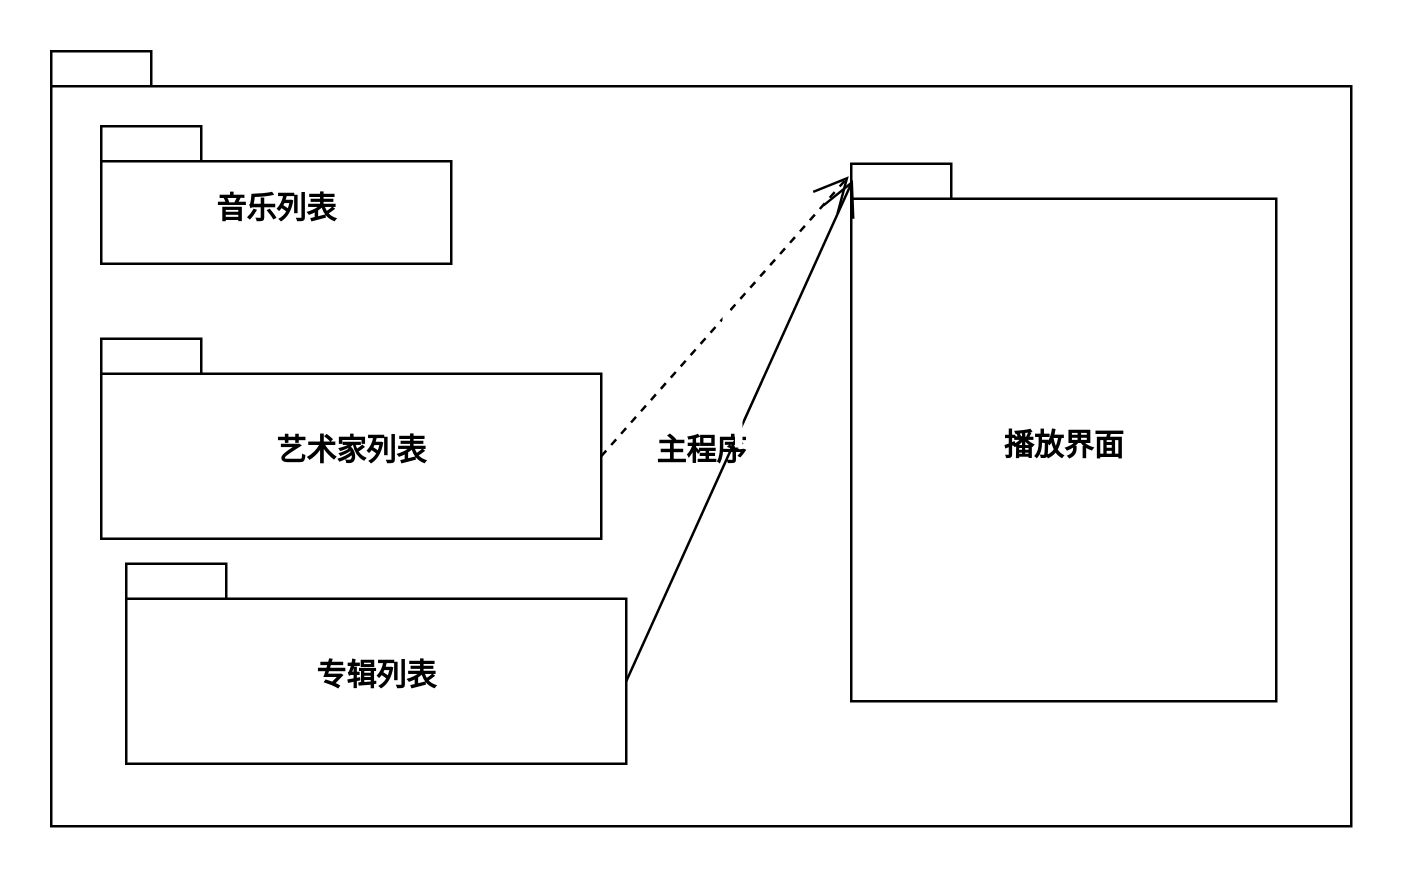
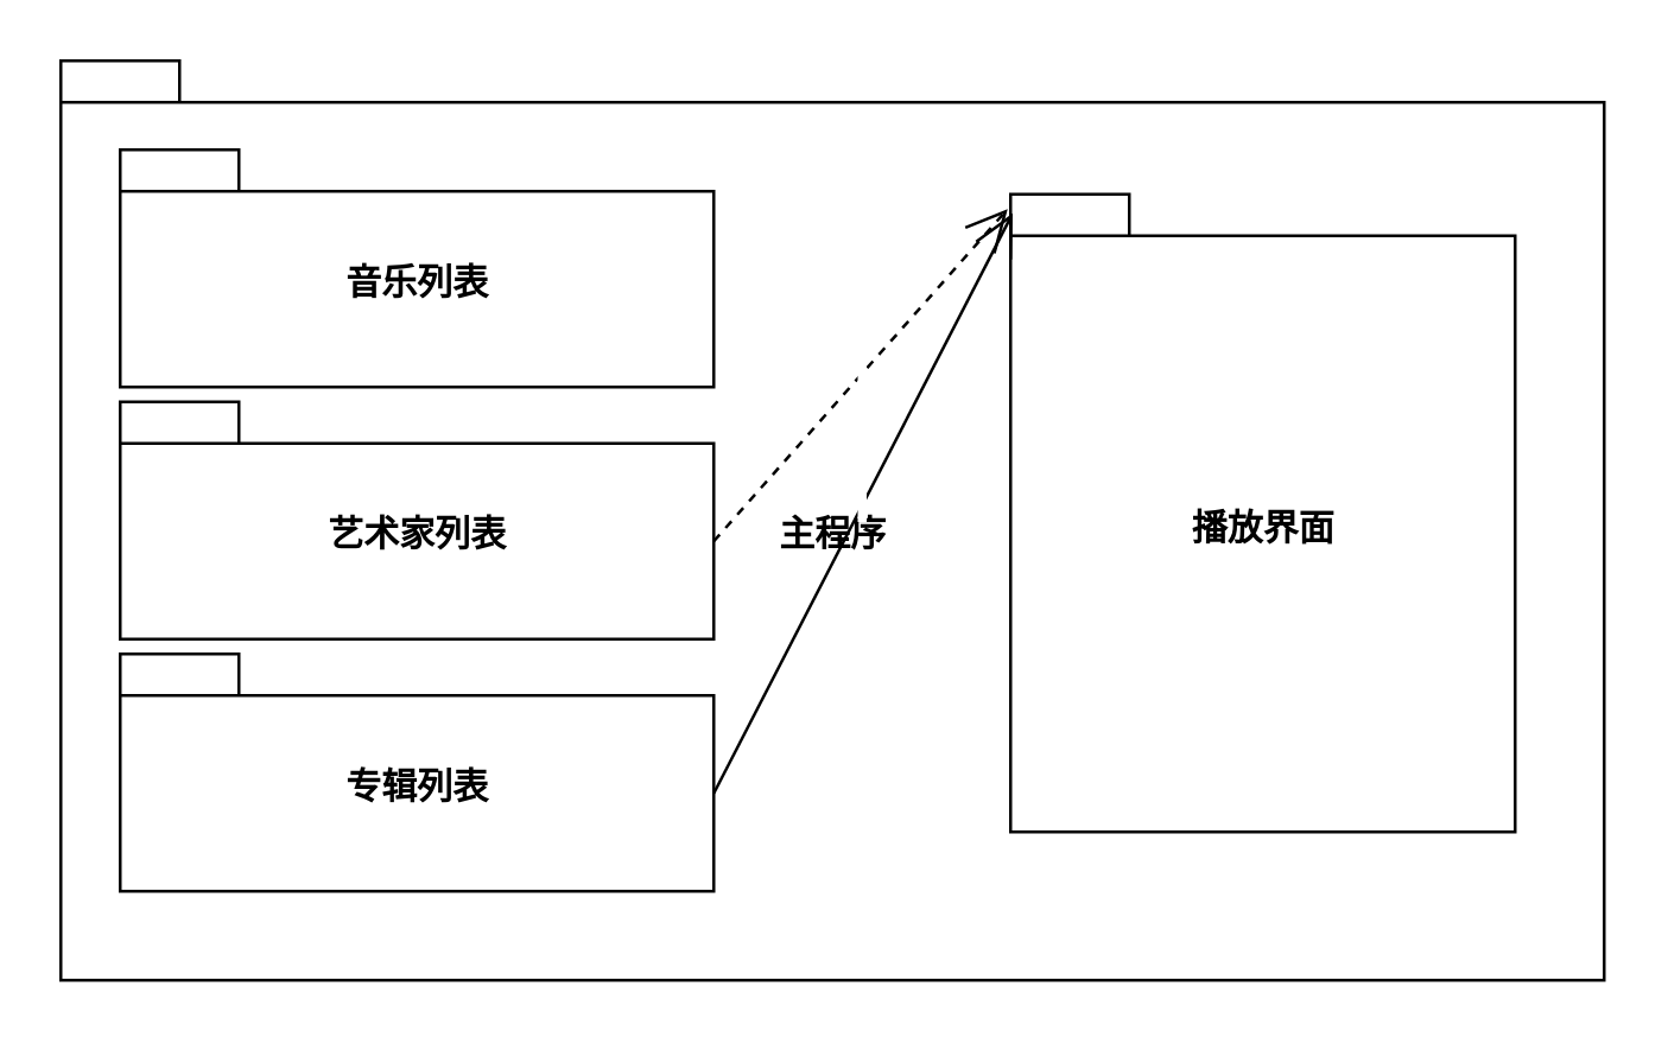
- <mxCell id="3" value="音乐列表" style="shape=folder;fontStyle=1;spacingTop=10;tabWidth=40;tabHeight=14;tabPosition=left;html=1;" vertex="1" parent="1"><mxGeometry x="40" y="50" width="140" height="55" as="geometry" /></mxCell>
+ <mxCell id="3" value="音乐列表" style="shape=folder;fontStyle=1;spacingTop=10;tabWidth=40;tabHeight=14;tabPosition=left;html=1;" vertex="1" parent="1"><mxGeometry x="40" y="50" width="200" height="80" as="geometry" /></mxCell>
- <mxCell id="5" value="专辑列表" style="shape=folder;fontStyle=1;spacingTop=10;tabWidth=40;tabHeight=14;tabPosition=left;html=1;" vertex="1" parent="1"><mxGeometry x="50" y="225" width="200" height="80" as="geometry" /></mxCell>
+ <mxCell id="5" value="专辑列表" style="shape=folder;fontStyle=1;spacingTop=10;tabWidth=40;tabHeight=14;tabPosition=left;html=1;" vertex="1" parent="1"><mxGeometry x="40" y="220" width="200" height="80" as="geometry" /></mxCell>
